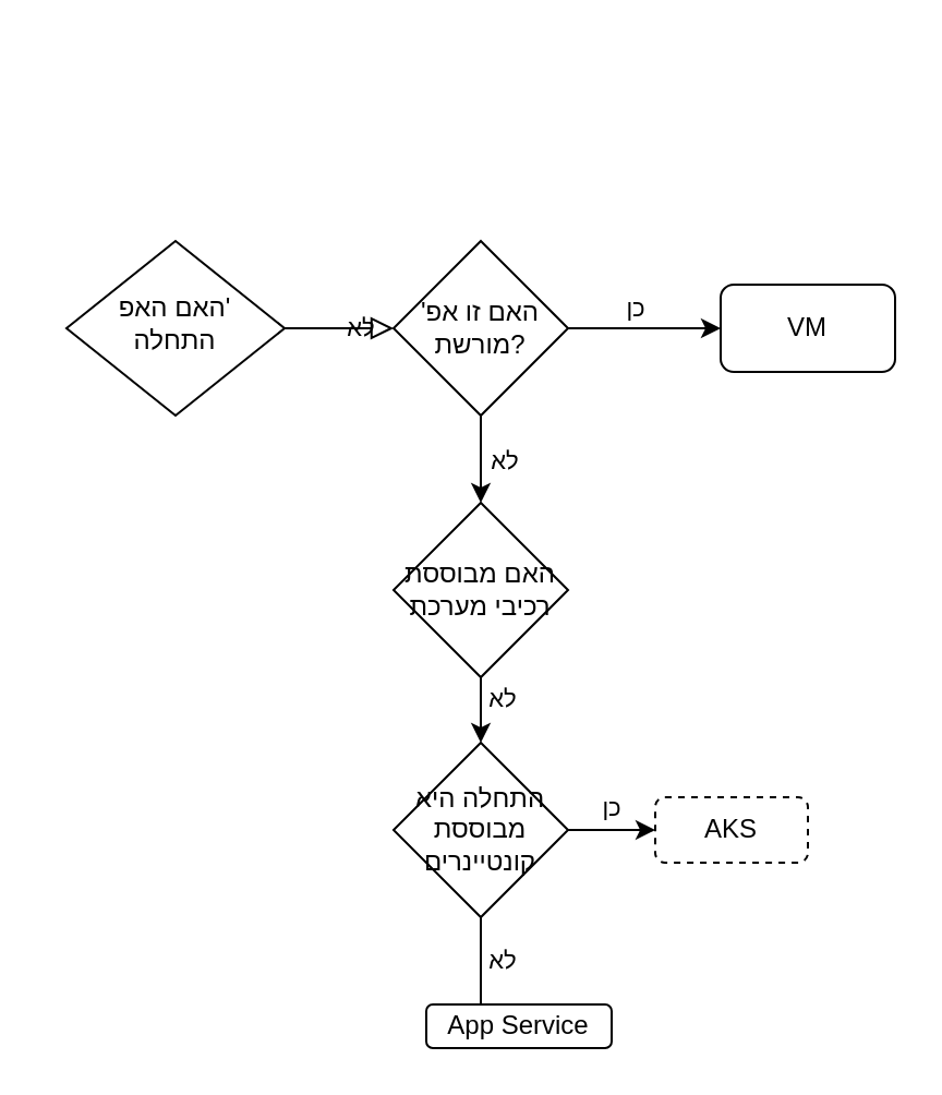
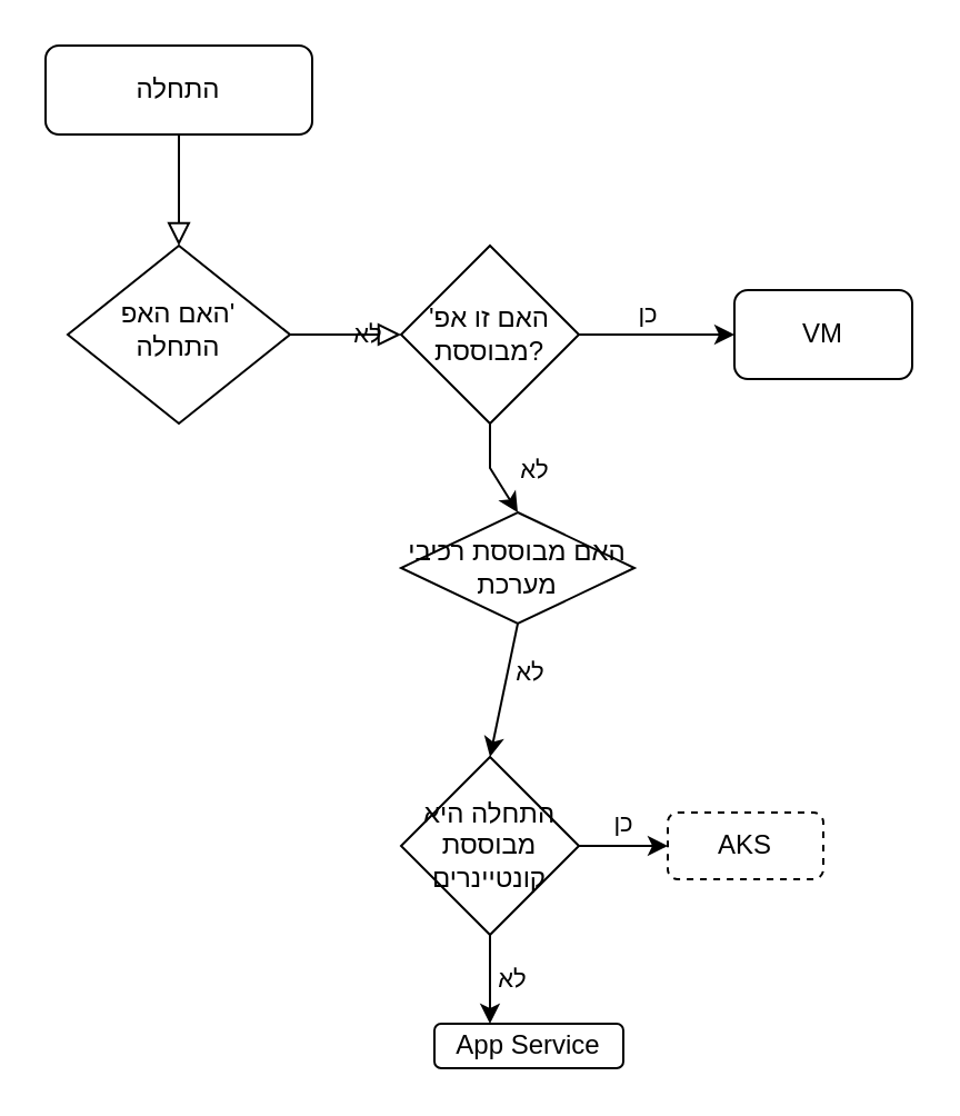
+ <mxCell id="3" value="התחלה" style="rounded=1;whiteSpace=wrap;html=1;fontSize=12;glass=0;strokeWidth=1;shadow=0;" parent="1" vertex="1"><mxGeometry x="20" y="20" width="120" height="40" as="geometry" /></mxCell>
+ <mxCell id="2" value="" style="rounded=0;html=1;jettySize=auto;orthogonalLoop=1;fontSize=11;endArrow=block;endFill=0;endSize=8;strokeWidth=1;shadow=0;labelBackgroundColor=none;edgeStyle=orthogonalEdgeStyle;" parent="1" source="3" target="5" edge="1"><mxGeometry relative="1" as="geometry" /></mxCell>
- <mxCell id="6" value="האם זו אפ' מורשת?" style="rhombus;whiteSpace=wrap;html=1;" vertex="1" parent="1"><mxGeometry x="180" y="110" width="80" height="80" as="geometry" /></mxCell>
+ <mxCell id="6" value="האם זו אפ' מבוססת?" style="rhombus;whiteSpace=wrap;html=1;" vertex="1" parent="1"><mxGeometry x="180" y="110" width="80" height="80" as="geometry" /></mxCell>
- <mxCell id="8" value="האם מבוססת רכיבי מערכת" style="rhombus;whiteSpace=wrap;html=1;" vertex="1" parent="1"><mxGeometry x="180" y="230" width="80" height="80" as="geometry" /></mxCell>
+ <mxCell id="8" value="האם מבוססת רכיבי מערכת" style="rhombus;whiteSpace=wrap;html=1;" vertex="1" parent="1"><mxGeometry x="180" y="230" width="105" height="50" as="geometry" /></mxCell>
- <mxCell id="18" value="לא" style="endArrow=none;html=1;rounded=0;exitX=0.5;exitY=1;exitDx=0;exitDy=0;entryX=0.294;entryY=0;entryDx=0;entryDy=0;entryPerimeter=0;" edge="1" parent="1" source="13" target="17"><mxGeometry y="10" width="50" height="50" relative="1" as="geometry"><mxPoint x="290" y="390" as="sourcePoint" /><mxPoint x="340" y="340" as="targetPoint" /><mxPoint as="offset" /></mxGeometry></mxCell>
+ <mxCell id="18" value="לא" style="endArrow=classic;html=1;rounded=0;exitX=0.5;exitY=1;exitDx=0;exitDy=0;entryX=0.294;entryY=0;entryDx=0;entryDy=0;entryPerimeter=0;" edge="1" parent="1" source="13" target="17"><mxGeometry y="10" width="50" height="50" relative="1" as="geometry"><mxPoint x="290" y="390" as="sourcePoint" /><mxPoint x="340" y="340" as="targetPoint" /><mxPoint as="offset" /></mxGeometry></mxCell>
